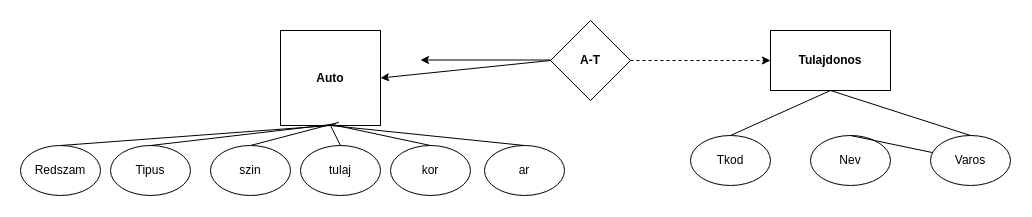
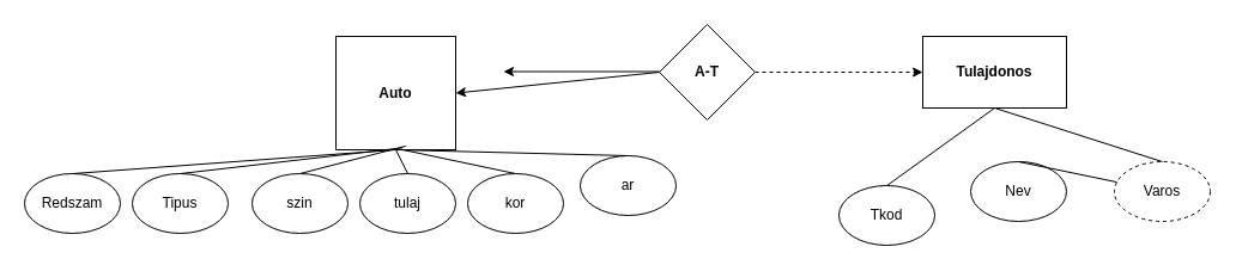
- <mxCell id="10" value="Tkod" style="ellipse;whiteSpace=wrap;html=1;" vertex="1" parent="1"><mxGeometry x="690" y="135" width="80" height="50" as="geometry" /></mxCell>
+ <mxCell id="10" value="Tkod" style="ellipse;whiteSpace=wrap;html=1;" vertex="1" parent="1"><mxGeometry x="700" y="155" width="80" height="50" as="geometry" /></mxCell>
- <mxCell id="12" value="Varos" style="ellipse;whiteSpace=wrap;html=1;" vertex="1" parent="1"><mxGeometry x="930" y="135" width="80" height="50" as="geometry" /></mxCell>
+ <mxCell id="12" value="Varos" style="ellipse;whiteSpace=wrap;html=1;dashed=1;" vertex="1" parent="1"><mxGeometry x="930" y="135" width="80" height="50" as="geometry" /></mxCell>
- <mxCell id="9" value="ar" style="ellipse;whiteSpace=wrap;html=1;" vertex="1" parent="1"><mxGeometry x="484" y="145" width="80" height="50" as="geometry" /></mxCell>
+ <mxCell id="9" value="ar" style="ellipse;whiteSpace=wrap;html=1;" vertex="1" parent="1"><mxGeometry x="484" y="130" width="80" height="50" as="geometry" /></mxCell>
